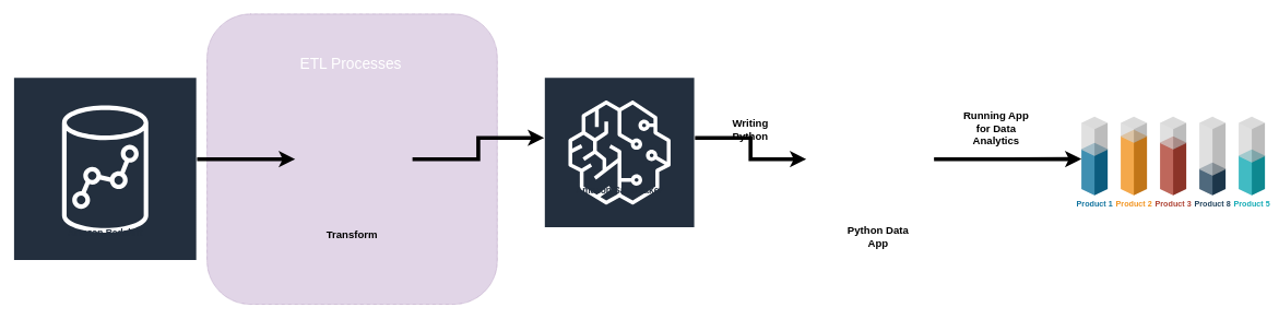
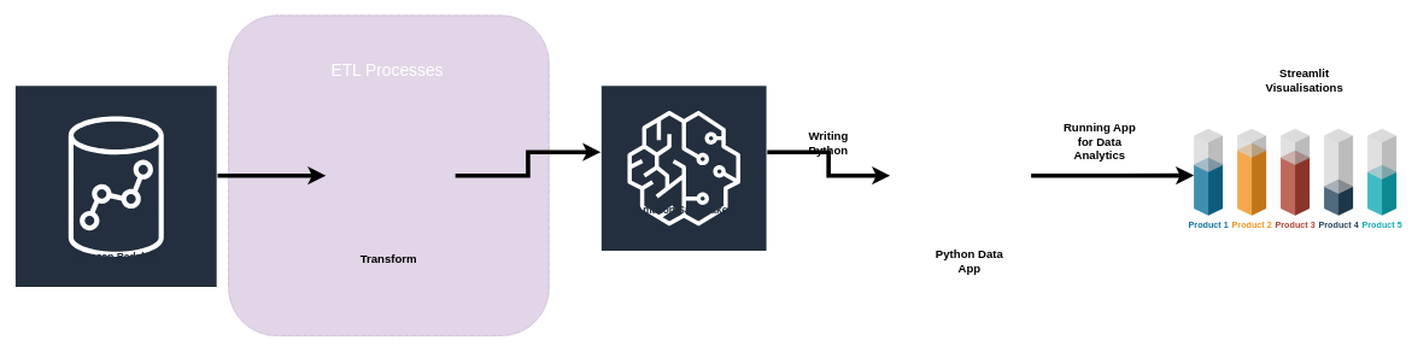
+ <mxCell id="26" value="&lt;font color=&quot;#000000&quot; size=&quot;1&quot;&gt;&lt;b style=&quot;font-size: 16px&quot;&gt;Streamlit Visualisations&lt;/b&gt;&lt;/font&gt;" style="text;html=1;strokeColor=none;fillColor=none;align=center;verticalAlign=middle;whiteSpace=wrap;rounded=0;fontColor=#FFFFFF;" vertex="1" parent="1"><mxGeometry x="1743" y="87" width="120" height="45" as="geometry" /></mxCell>
- <mxCell id="16" value="Product 8" style="verticalLabelPosition=bottom;verticalAlign=top;html=1;shape=mxgraph.infographic.shadedCube;isoAngle=15;fillColor=#23445D;strokeColor=none;fontStyle=1;fontColor=#23445D;fontSize=12;shadow=0;rounded=1;dashed=1;dashPattern=1 1;" vertex="1" parent="1"><mxGeometry x="1830" y="247" width="40" height="50" as="geometry" /></mxCell>
+ <mxCell id="16" value="Product 4" style="verticalLabelPosition=bottom;verticalAlign=top;html=1;shape=mxgraph.infographic.shadedCube;isoAngle=15;fillColor=#23445D;strokeColor=none;fontStyle=1;fontColor=#23445D;fontSize=12;shadow=0;rounded=1;dashed=1;dashPattern=1 1;" vertex="1" parent="1"><mxGeometry x="1830" y="247" width="40" height="50" as="geometry" /></mxCell>
